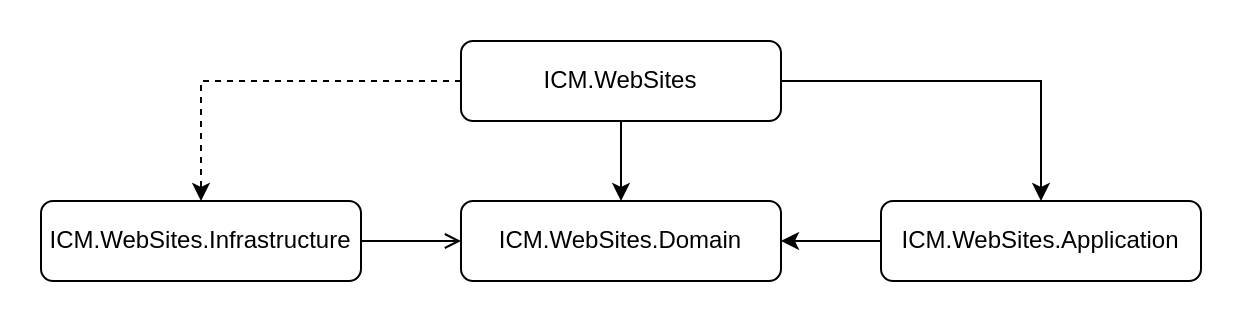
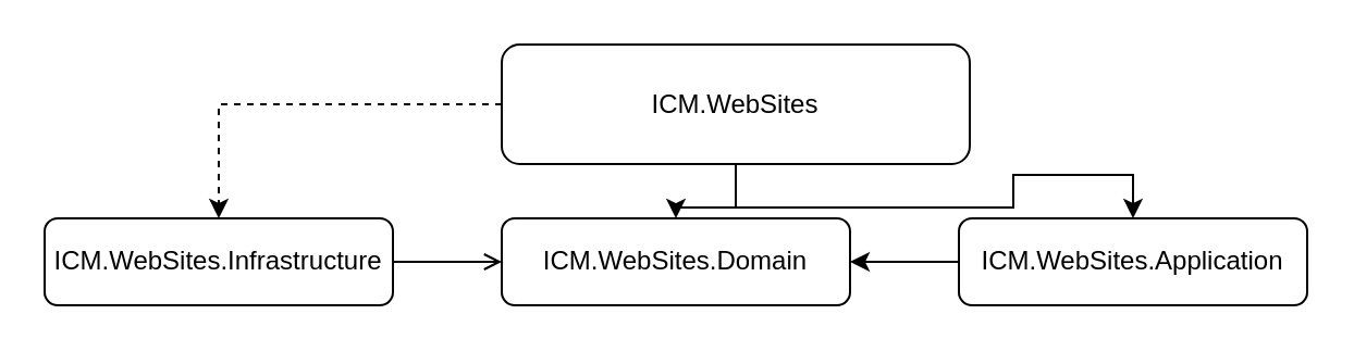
- <mxCell id="5" value="ICM.WebSites" style="rounded=1;whiteSpace=wrap;html=1;" parent="1" vertex="1"><mxGeometry x="230" y="20" width="160" height="40" as="geometry" /></mxCell>
+ <mxCell id="5" value="ICM.WebSites" style="rounded=1;whiteSpace=wrap;html=1;" parent="1" vertex="1"><mxGeometry x="230" y="20" width="215" height="55" as="geometry" /></mxCell>
